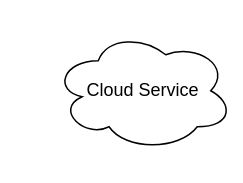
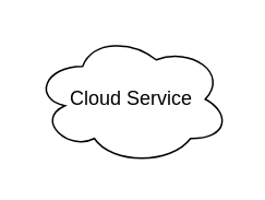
- <mxCell id="2" value="Cloud Service" style="ellipse;shape=cloud;whiteSpace=wrap;html=1;" vertex="1" parent="1"><mxGeometry x="35" y="20" width="120" height="80" as="geometry" /></mxCell>
+ <mxCell id="2" value="Cloud Service" style="ellipse;shape=cloud;whiteSpace=wrap;html=1;" vertex="1" parent="1"><mxGeometry x="20" y="20" width="120" height="80" as="geometry" /></mxCell>
